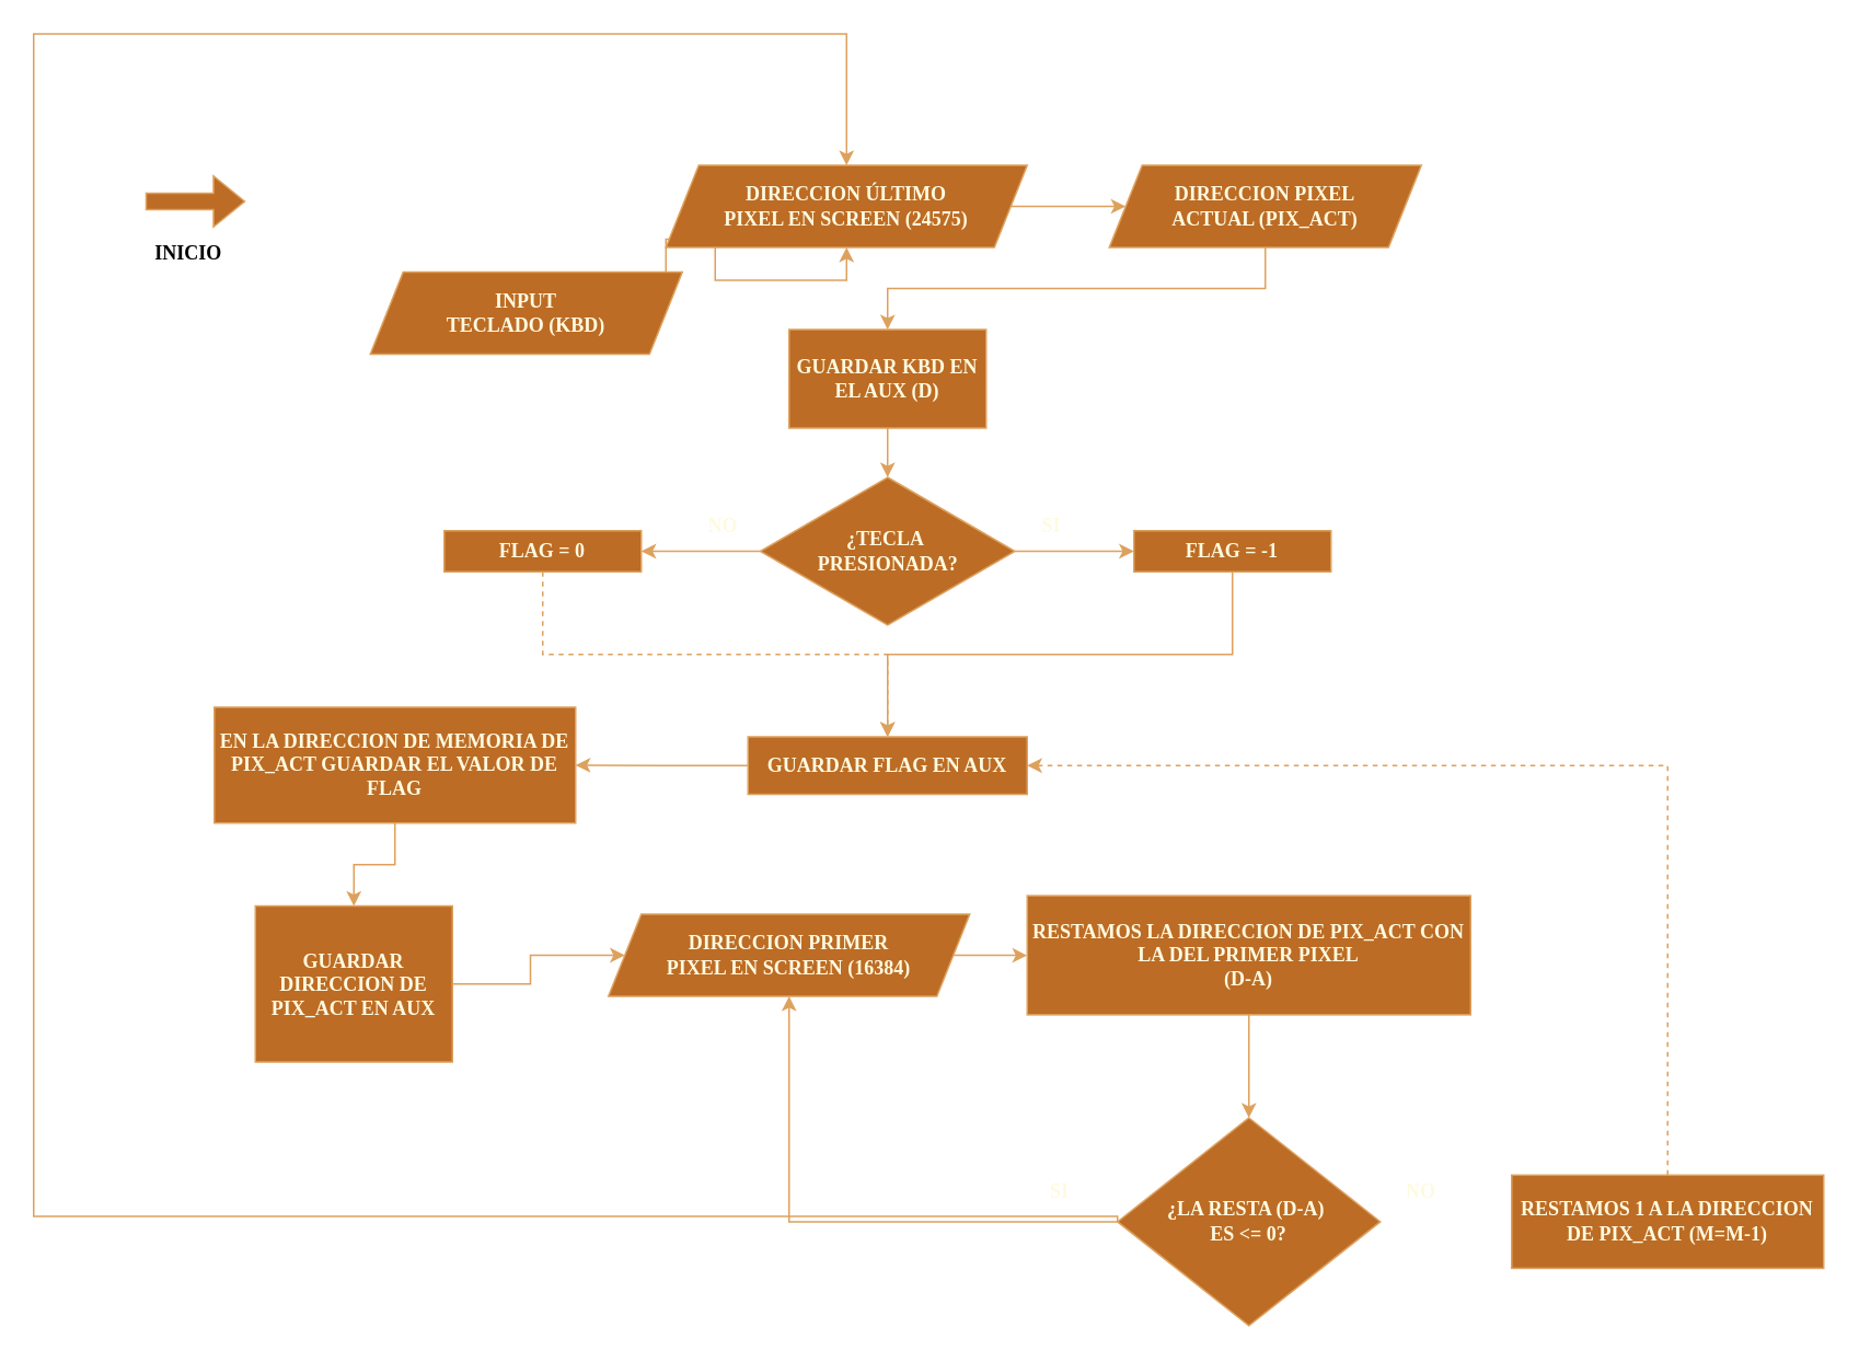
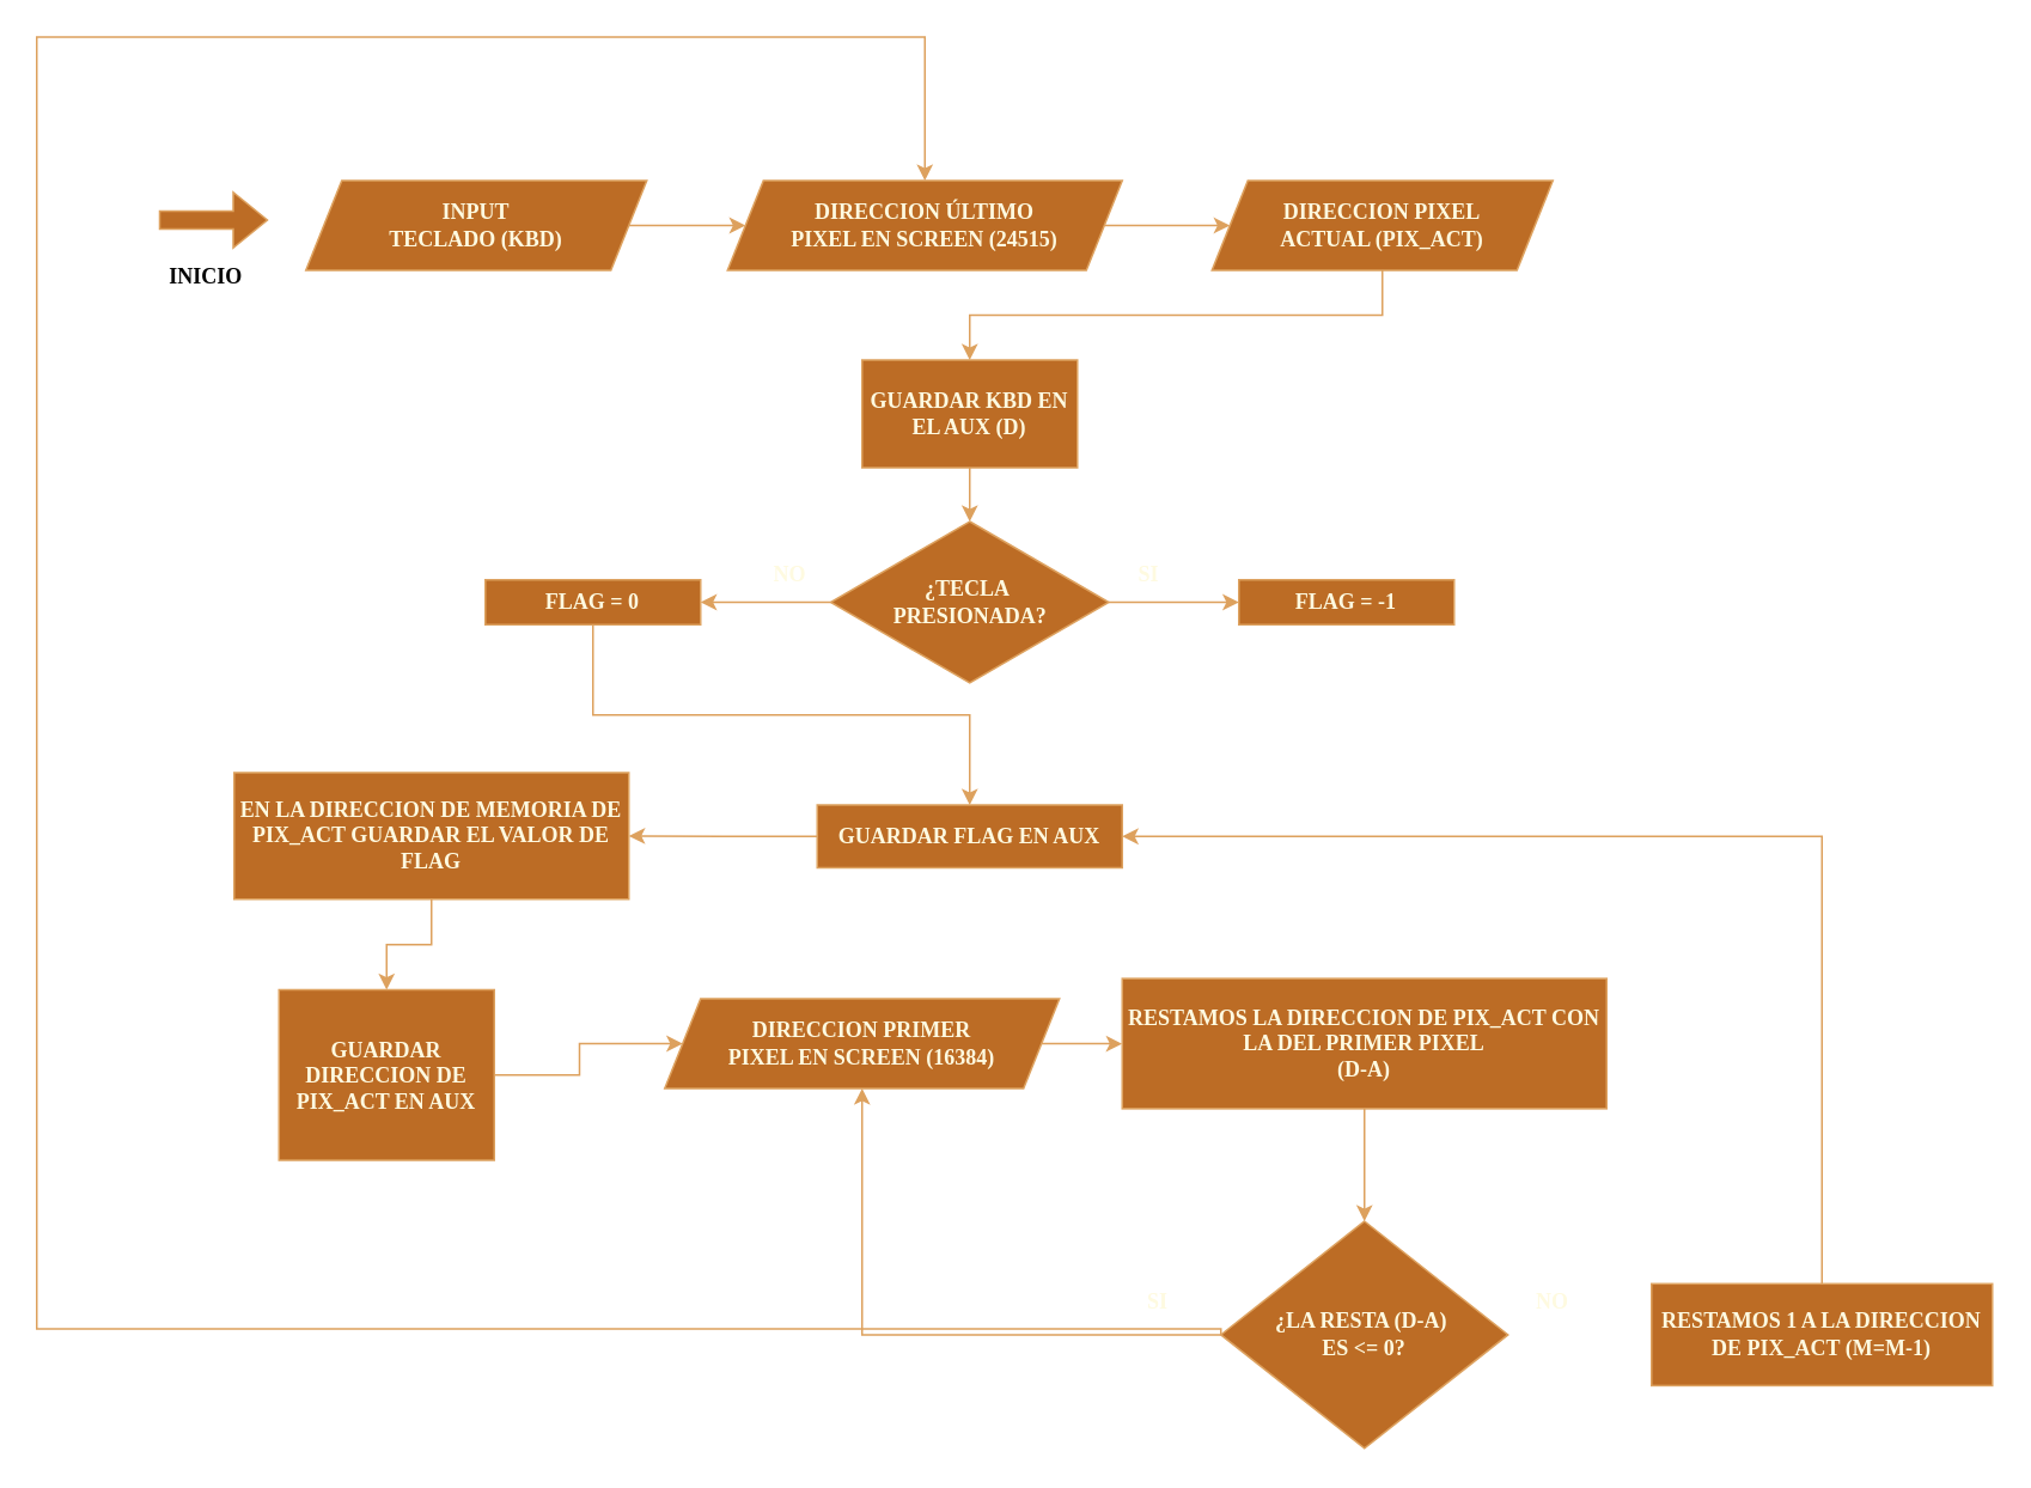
- <mxCell id="5" value="DIRECCION ÚLTIMO&lt;div&gt;PIXEL EN SCREEN (24575)&lt;/div&gt;" style="shape=parallelogram;perimeter=parallelogramPerimeter;whiteSpace=wrap;html=1;fixedSize=1;fontStyle=1;fontFamily=Verdana;labelBackgroundColor=none;fillColor=#BC6C25;strokeColor=#DDA15E;fontColor=#FEFAE0;" vertex="1" parent="1"><mxGeometry x="405" width="220" height="50" as="geometry" y="100" /></mxCell>
+ <mxCell id="5" value="DIRECCION ÚLTIMO&lt;div&gt;PIXEL EN SCREEN (24515)&lt;/div&gt;" style="shape=parallelogram;perimeter=parallelogramPerimeter;whiteSpace=wrap;html=1;fixedSize=1;fontStyle=1;fontFamily=Verdana;labelBackgroundColor=none;fillColor=#BC6C25;strokeColor=#DDA15E;fontColor=#FEFAE0;" vertex="1" parent="1"><mxGeometry x="405" width="220" height="50" as="geometry" y="100" /></mxCell>
- <mxCell id="3" value="INPUT&lt;div&gt;TECLADO (KBD)&lt;/div&gt;" style="shape=parallelogram;perimeter=parallelogramPerimeter;whiteSpace=wrap;html=1;fixedSize=1;fontStyle=1;fontFamily=Verdana;labelBackgroundColor=none;fillColor=#BC6C25;strokeColor=#DDA15E;fontColor=#FEFAE0;" vertex="1" parent="1"><mxGeometry x="225" y="165" width="190" height="50" as="geometry" /></mxCell>
+ <mxCell id="3" value="INPUT&lt;div&gt;TECLADO (KBD)&lt;/div&gt;" style="shape=parallelogram;perimeter=parallelogramPerimeter;whiteSpace=wrap;html=1;fixedSize=1;fontStyle=1;fontFamily=Verdana;labelBackgroundColor=none;fillColor=#BC6C25;strokeColor=#DDA15E;fontColor=#FEFAE0;" vertex="1" parent="1"><mxGeometry x="170" width="190" height="50" as="geometry" y="100" /></mxCell>
- <mxCell id="16" style="edgeStyle=orthogonalEdgeStyle;rounded=0;orthogonalLoop=1;jettySize=auto;html=1;exitX=0.5;exitY=1;exitDx=0;exitDy=0;entryX=0.5;entryY=0;entryDx=0;entryDy=0;labelBackgroundColor=none;strokeColor=#DDA15E;fontColor=default;dashed=1;" edge="1" parent="1" source="17" target="20"><mxGeometry relative="1" as="geometry" /></mxCell>
+ <mxCell id="16" style="edgeStyle=orthogonalEdgeStyle;rounded=0;orthogonalLoop=1;jettySize=auto;html=1;exitX=0.5;exitY=1;exitDx=0;exitDy=0;entryX=0.5;entryY=0;entryDx=0;entryDy=0;labelBackgroundColor=none;strokeColor=#DDA15E;fontColor=default;" edge="1" parent="1" source="17" target="20"><mxGeometry relative="1" as="geometry" /></mxCell>
- <mxCell id="13" style="edgeStyle=orthogonalEdgeStyle;rounded=0;orthogonalLoop=1;jettySize=auto;html=1;exitX=0.5;exitY=1;exitDx=0;exitDy=0;labelBackgroundColor=none;strokeColor=#DDA15E;fontColor=default;" edge="1" parent="1" source="14" target="20"><mxGeometry relative="1" as="geometry" /></mxCell>
- <mxCell id="33" style="edgeStyle=orthogonalEdgeStyle;rounded=0;orthogonalLoop=1;jettySize=auto;html=1;exitX=0.5;exitY=0;exitDx=0;exitDy=0;entryX=1;entryY=0.5;entryDx=0;entryDy=0;labelBackgroundColor=none;strokeColor=#DDA15E;fontColor=default;dashed=1;" edge="1" parent="1" source="34" target="20"><mxGeometry relative="1" as="geometry"><mxPoint x="1015" y="450" as="targetPoint" /><Array as="points"><mxPoint x="1015" y="466" /></Array></mxGeometry></mxCell>
+ <mxCell id="33" style="edgeStyle=orthogonalEdgeStyle;rounded=0;orthogonalLoop=1;jettySize=auto;html=1;exitX=0.5;exitY=0;exitDx=0;exitDy=0;entryX=1;entryY=0.5;entryDx=0;entryDy=0;labelBackgroundColor=none;strokeColor=#DDA15E;fontColor=default;" edge="1" parent="1" source="34" target="20"><mxGeometry relative="1" as="geometry"><mxPoint x="1015" y="450" as="targetPoint" /><Array as="points"><mxPoint x="1015" y="466" /></Array></mxGeometry></mxCell>
